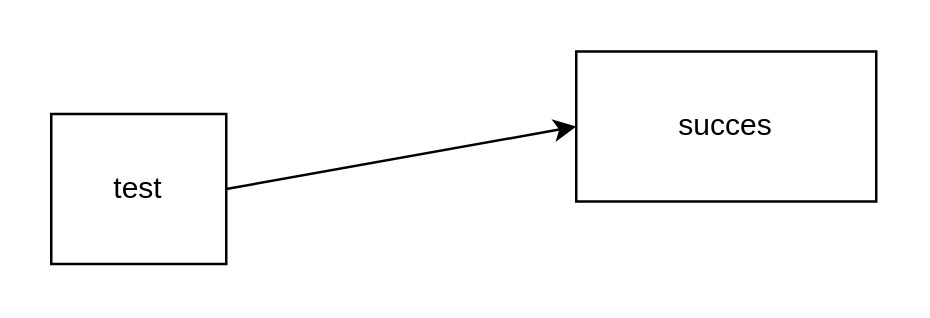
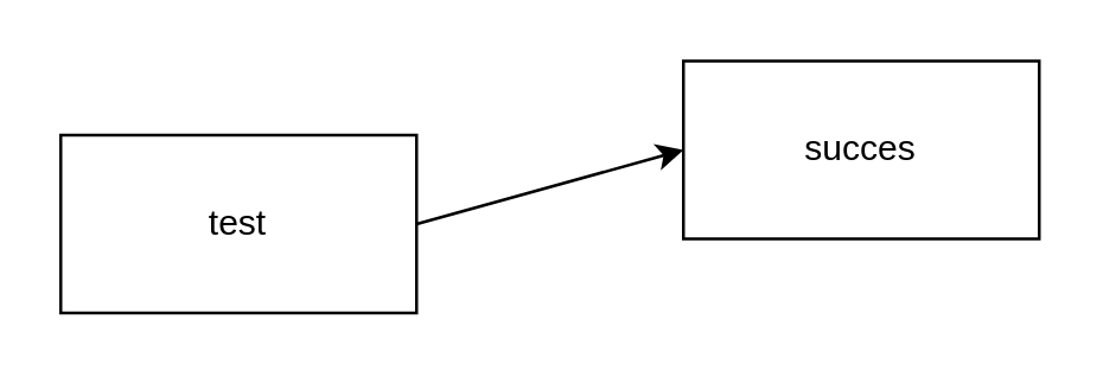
- <mxCell id="3" value="test" style="rounded=0;whiteSpace=wrap;html=1;" parent="1" vertex="1"><mxGeometry x="20" y="45" width="70" height="60" as="geometry" /></mxCell>
+ <mxCell id="3" value="test" style="rounded=0;whiteSpace=wrap;html=1;" parent="1" vertex="1"><mxGeometry x="20" y="45" width="120" height="60" as="geometry" /></mxCell>
